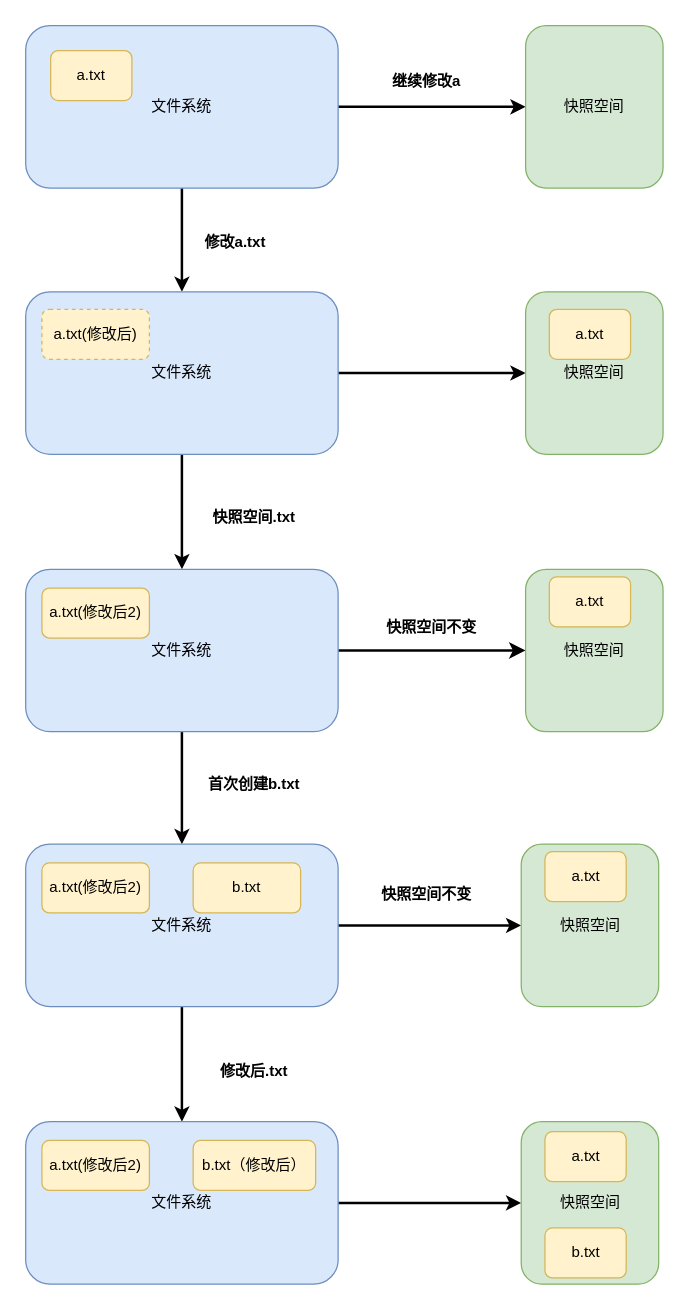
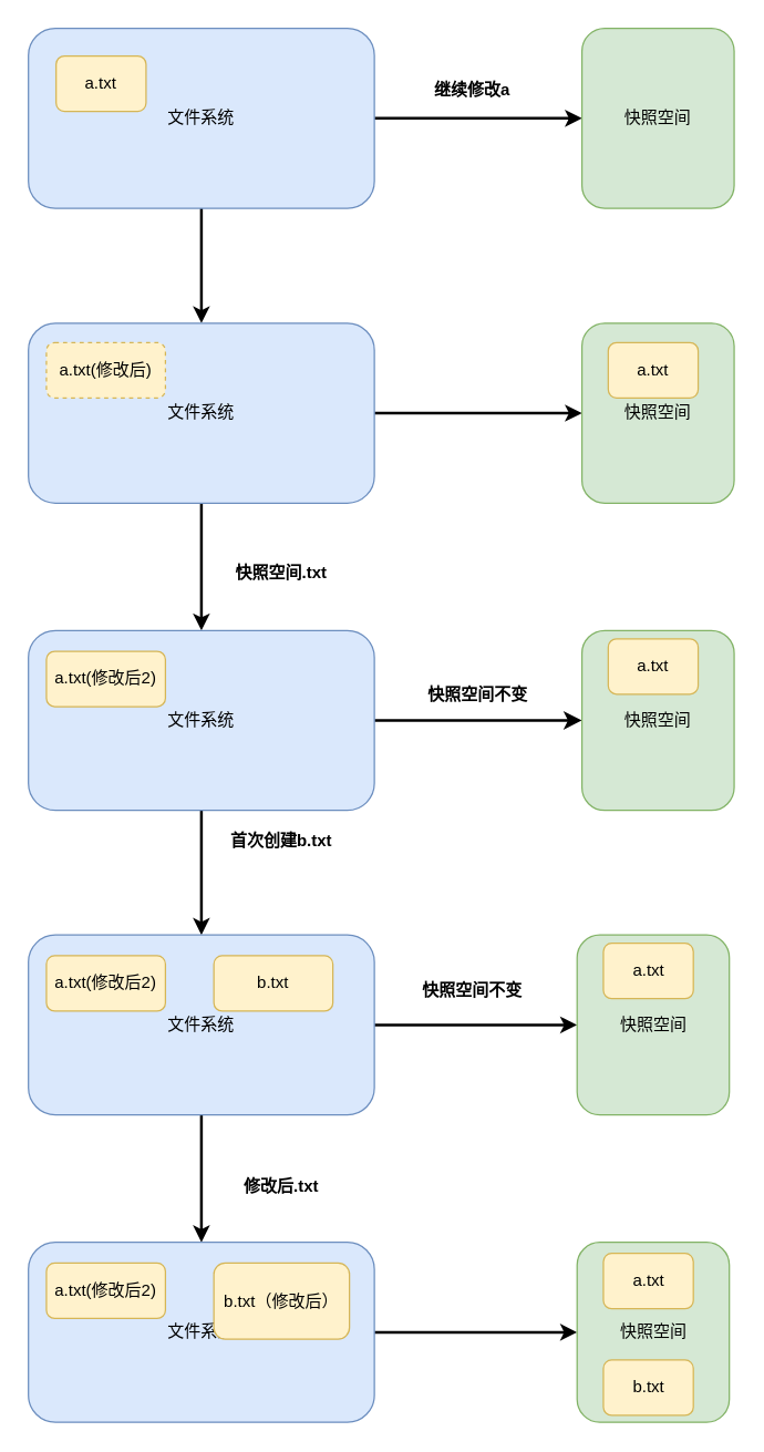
- <mxCell id="13" value="&lt;b&gt;修改a.txt&lt;/b&gt;" style="text;html=1;align=center;verticalAlign=middle;whiteSpace=wrap;rounded=0;" vertex="1" parent="1"><mxGeometry x="143" y="179" width="90" height="30" as="geometry" /></mxCell>
- <mxCell id="28" value="&lt;b&gt;首次创建b.txt&lt;/b&gt;" style="text;html=1;align=center;verticalAlign=middle;whiteSpace=wrap;rounded=0;" vertex="1" parent="1"><mxGeometry x="158" y="612" width="90" height="30" as="geometry" /></mxCell>
+ <mxCell id="28" value="&lt;b&gt;首次创建b.txt&lt;/b&gt;" style="text;html=1;align=center;verticalAlign=middle;whiteSpace=wrap;rounded=0;" vertex="1" parent="1"><mxGeometry x="158" y="592" width="90" height="30" as="geometry" /></mxCell>
- <mxCell id="34" value="b.txt（修改后）" style="rounded=1;whiteSpace=wrap;html=1;fillColor=#fff2cc;strokeColor=#d6b656;" vertex="1" parent="1"><mxGeometry x="154" y="912" width="98" height="40" as="geometry" /></mxCell>
+ <mxCell id="34" value="b.txt（修改后）" style="rounded=1;whiteSpace=wrap;html=1;fillColor=#fff2cc;strokeColor=#d6b656;" vertex="1" parent="1"><mxGeometry x="154" y="912" width="98" height="55" as="geometry" /></mxCell>
